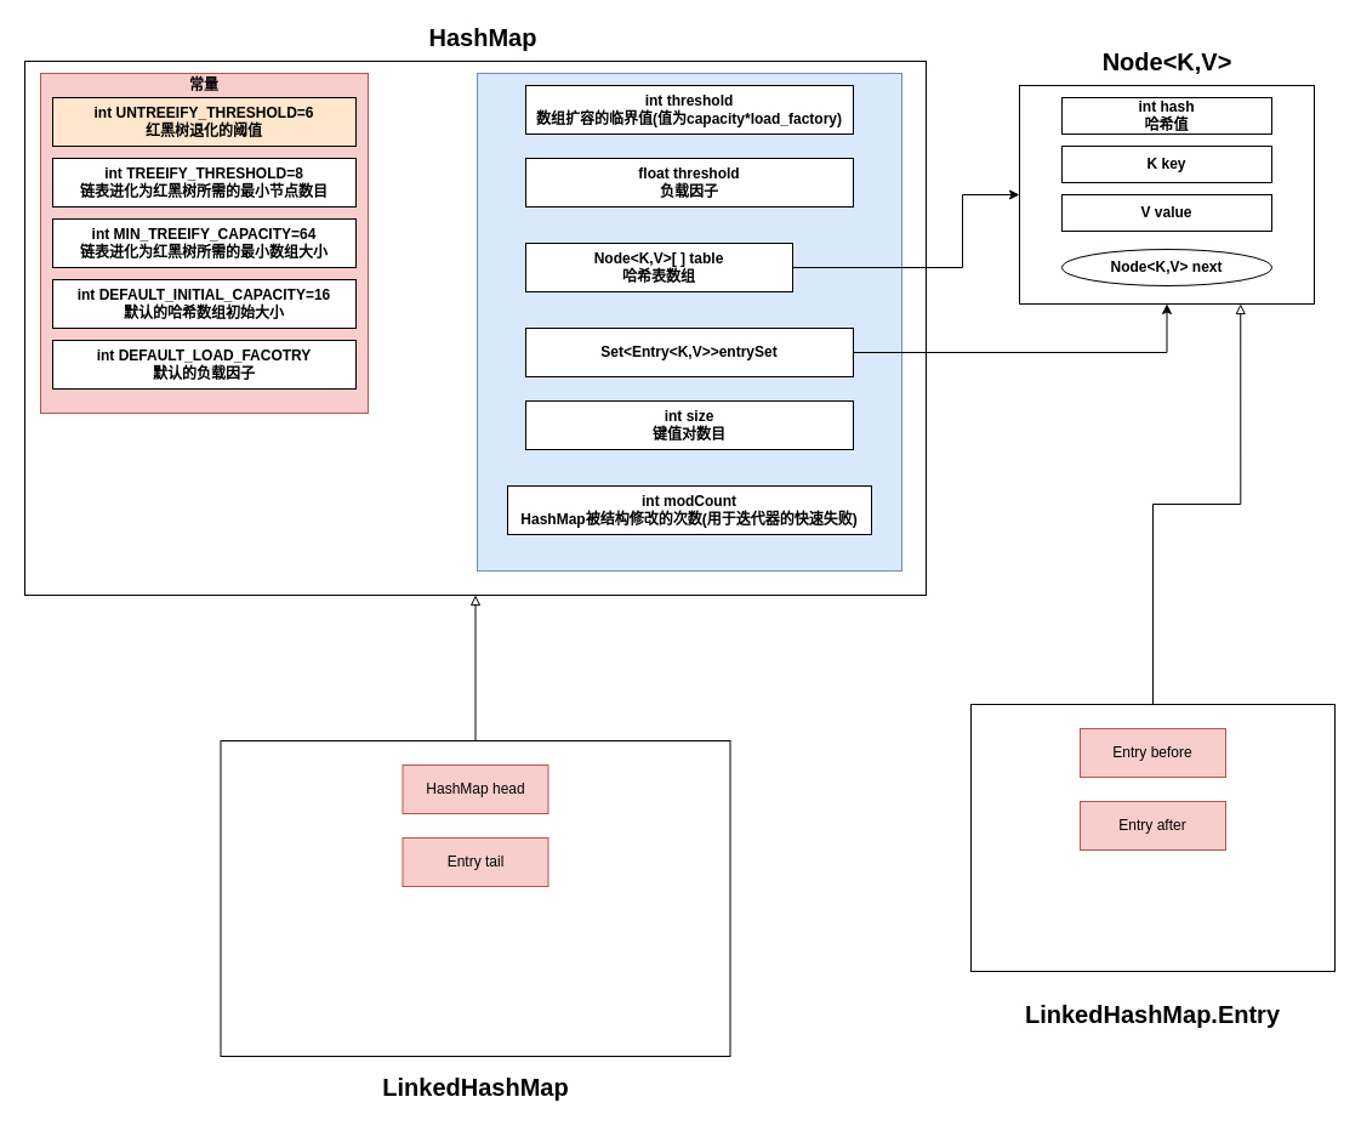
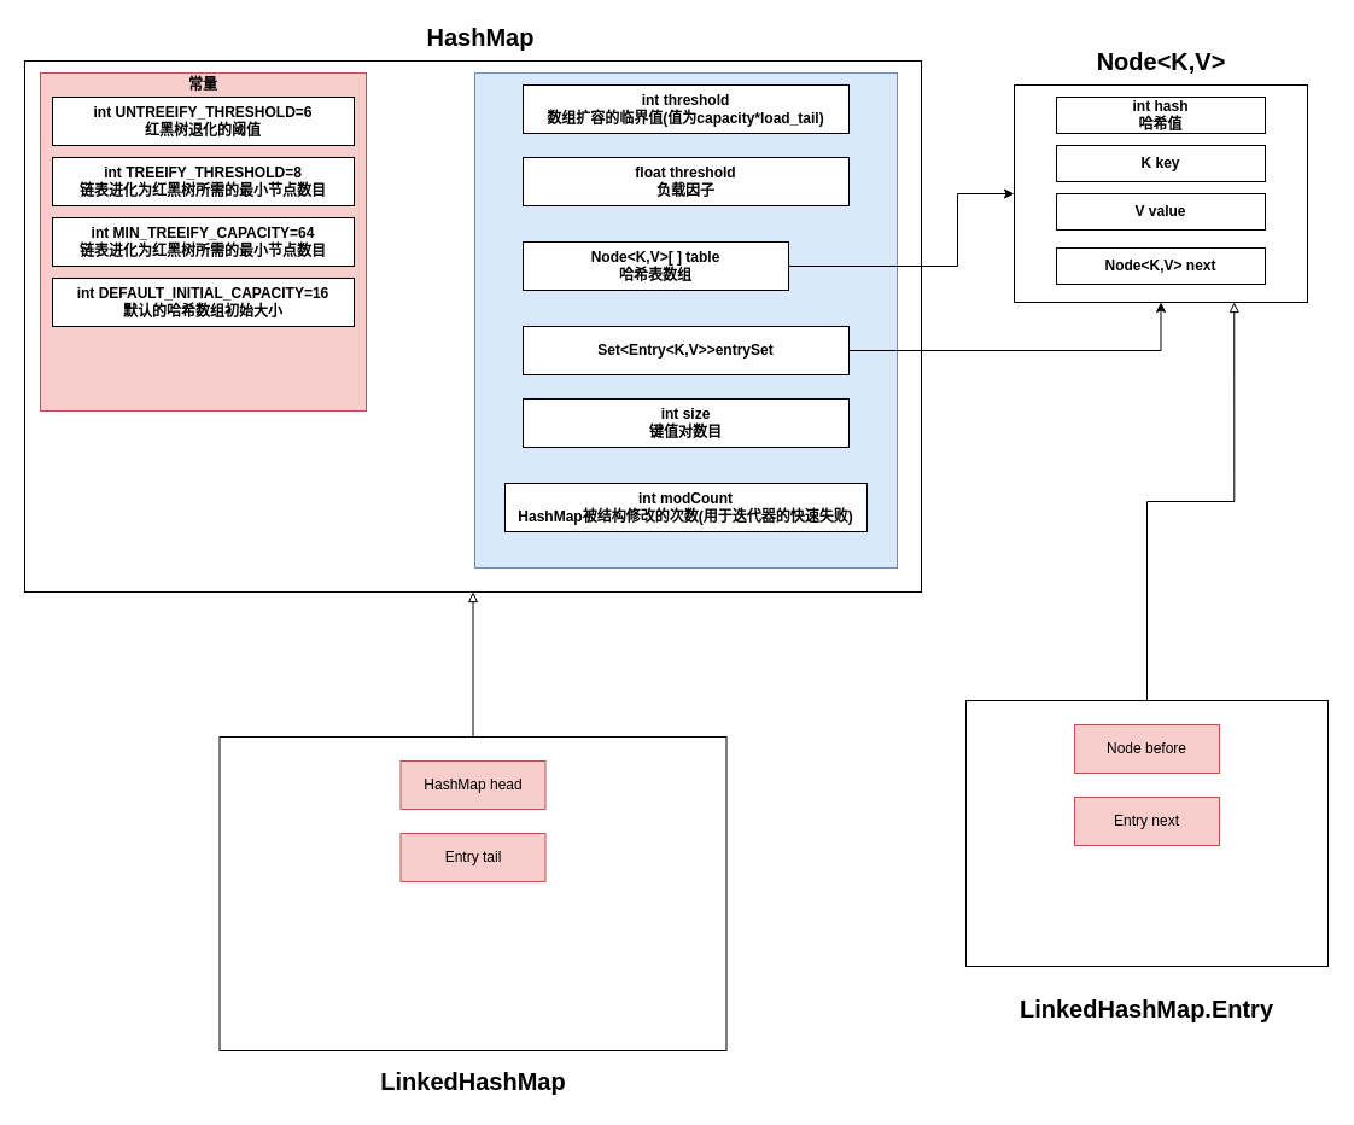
- <mxCell id="22" value="&lt;b&gt;int threshold&lt;br&gt;数组扩容的临界值(值为capacity*load_factory)&lt;br&gt;&lt;/b&gt;" style="rounded=0;whiteSpace=wrap;html=1;" vertex="1" parent="1"><mxGeometry x="433" y="70" width="270" height="40" as="geometry" /></mxCell>
+ <mxCell id="22" value="&lt;b&gt;int threshold&lt;br&gt;数组扩容的临界值(值为capacity*load_tail)&lt;br&gt;&lt;/b&gt;" style="rounded=0;whiteSpace=wrap;html=1;" vertex="1" parent="1"><mxGeometry x="433" y="70" width="270" height="40" as="geometry" /></mxCell>
- <mxCell id="17" value="&lt;b&gt;int UNTREEIFY_THRESHOLD=6&lt;br&gt;红黑树退化的阈值&lt;/b&gt;" style="rounded=0;whiteSpace=wrap;html=1;fillColor=#ffe6cc;" vertex="1" parent="1"><mxGeometry x="43" y="80" width="250" height="40" as="geometry" /></mxCell>
+ <mxCell id="17" value="&lt;b&gt;int UNTREEIFY_THRESHOLD=6&lt;br&gt;红黑树退化的阈值&lt;/b&gt;" style="rounded=0;whiteSpace=wrap;html=1;" vertex="1" parent="1"><mxGeometry x="43" y="80" width="250" height="40" as="geometry" /></mxCell>
- <mxCell id="21" value="&lt;b&gt;int MIN_TREEIFY_CAPACITY=64&lt;br&gt;链表进化为红黑树所需的最小数组大小&lt;/b&gt;" style="rounded=0;whiteSpace=wrap;html=1;" vertex="1" parent="1"><mxGeometry x="43" y="180" width="250" height="40" as="geometry" /></mxCell>
+ <mxCell id="21" value="&lt;b&gt;int MIN_TREEIFY_CAPACITY=64&lt;br&gt;链表进化为红黑树所需的最小节点数目&lt;/b&gt;" style="rounded=0;whiteSpace=wrap;html=1;" vertex="1" parent="1"><mxGeometry x="43" y="180" width="250" height="40" as="geometry" /></mxCell>
- <mxCell id="35" value="&lt;b&gt;Node&amp;lt;K,V&amp;gt; next&lt;br&gt;&lt;/b&gt;" style="ellipse;whiteSpace=wrap;html=1;" vertex="1" parent="1"><mxGeometry x="875" y="205" width="173" height="30" as="geometry" /></mxCell>
+ <mxCell id="35" value="&lt;b&gt;Node&amp;lt;K,V&amp;gt; next&lt;br&gt;&lt;/b&gt;" style="rounded=0;whiteSpace=wrap;html=1;" vertex="1" parent="1"><mxGeometry x="875" y="205" width="173" height="30" as="geometry" /></mxCell>
- <mxCell id="20" value="&lt;b&gt;int DEFAULT_LOAD_FACOTRY&lt;br&gt;默认的负载因子&lt;/b&gt;" style="rounded=0;whiteSpace=wrap;html=1;" vertex="1" parent="1"><mxGeometry x="43" y="280" width="250" height="40" as="geometry" /></mxCell>
- <mxCell id="10" value="Entry before" style="rounded=0;whiteSpace=wrap;html=1;fillColor=#f8cecc;strokeColor=#b85450;" vertex="1" parent="1"><mxGeometry x="890" y="600" width="120" height="40" as="geometry" /></mxCell>
+ <mxCell id="10" value="Node before" style="rounded=0;whiteSpace=wrap;html=1;fillColor=#f8cecc;strokeColor=#b85450;" vertex="1" parent="1"><mxGeometry x="890" y="600" width="120" height="40" as="geometry" /></mxCell>
- <mxCell id="11" value="Entry after" style="rounded=0;whiteSpace=wrap;html=1;fillColor=#f8cecc;strokeColor=#b85450;" vertex="1" parent="1"><mxGeometry x="890" y="660" width="120" height="40" as="geometry" /></mxCell>
+ <mxCell id="11" value="Entry next" style="rounded=0;whiteSpace=wrap;html=1;fillColor=#f8cecc;strokeColor=#b85450;" vertex="1" parent="1"><mxGeometry x="890" y="660" width="120" height="40" as="geometry" /></mxCell>
